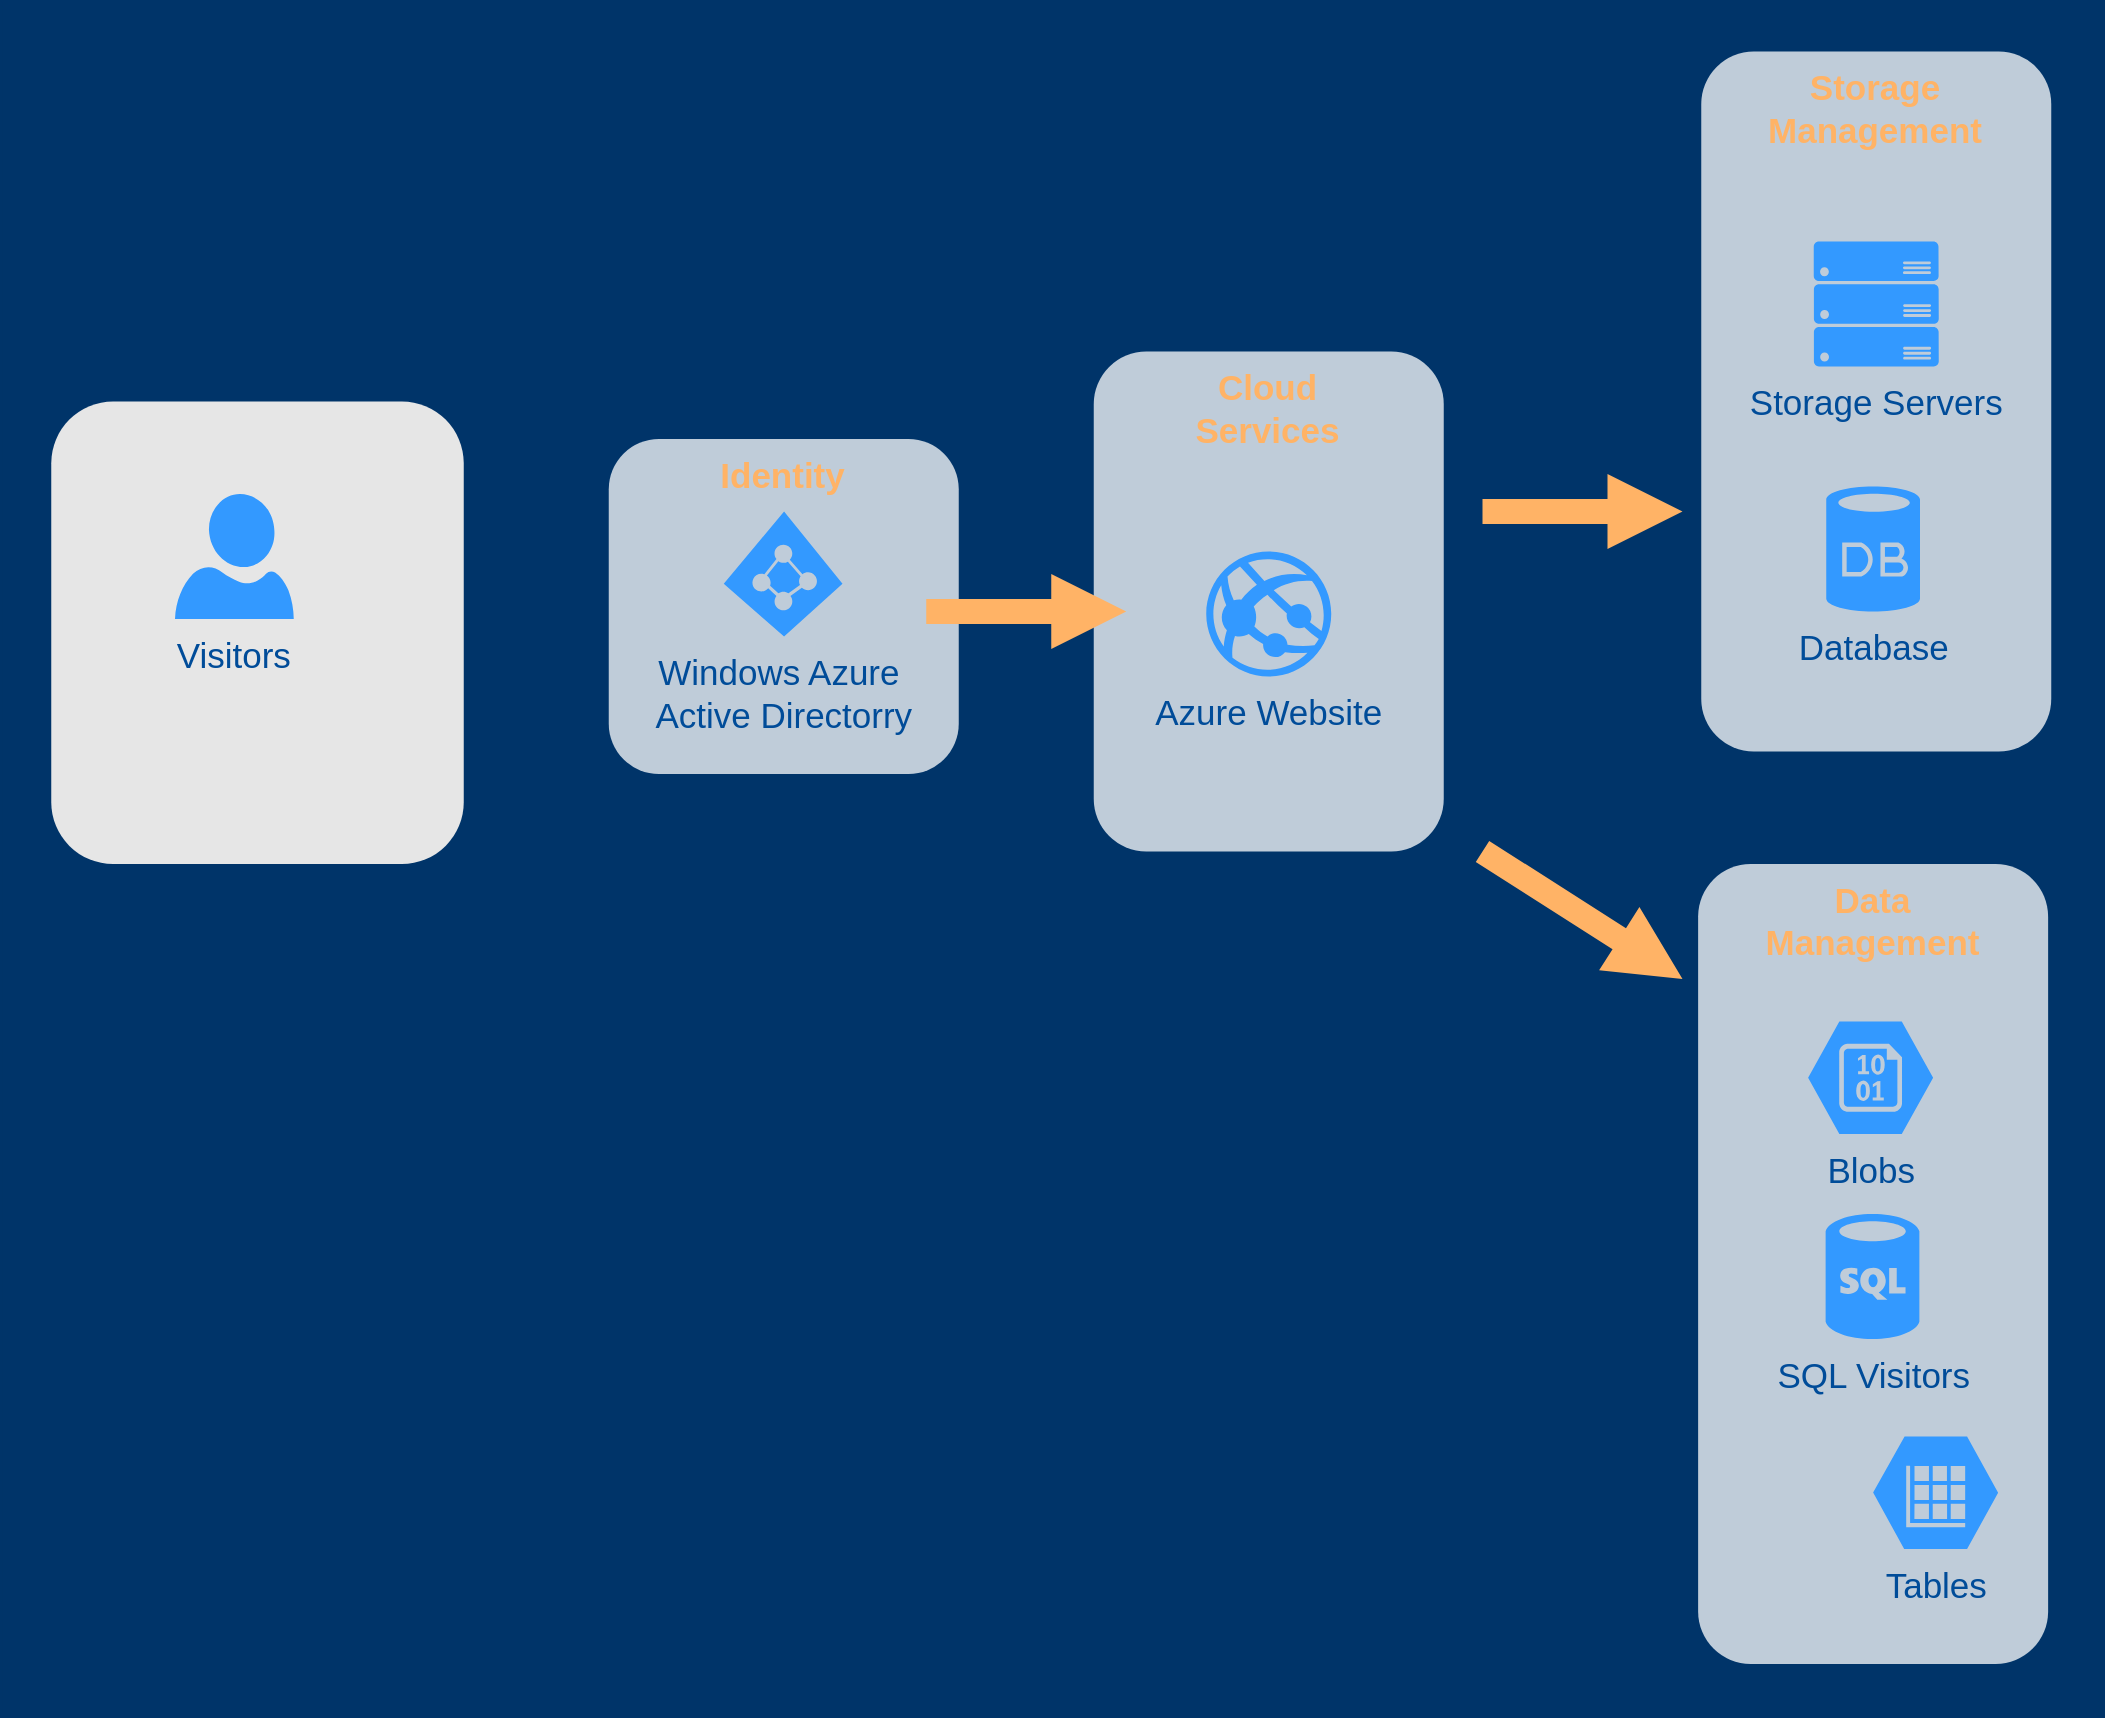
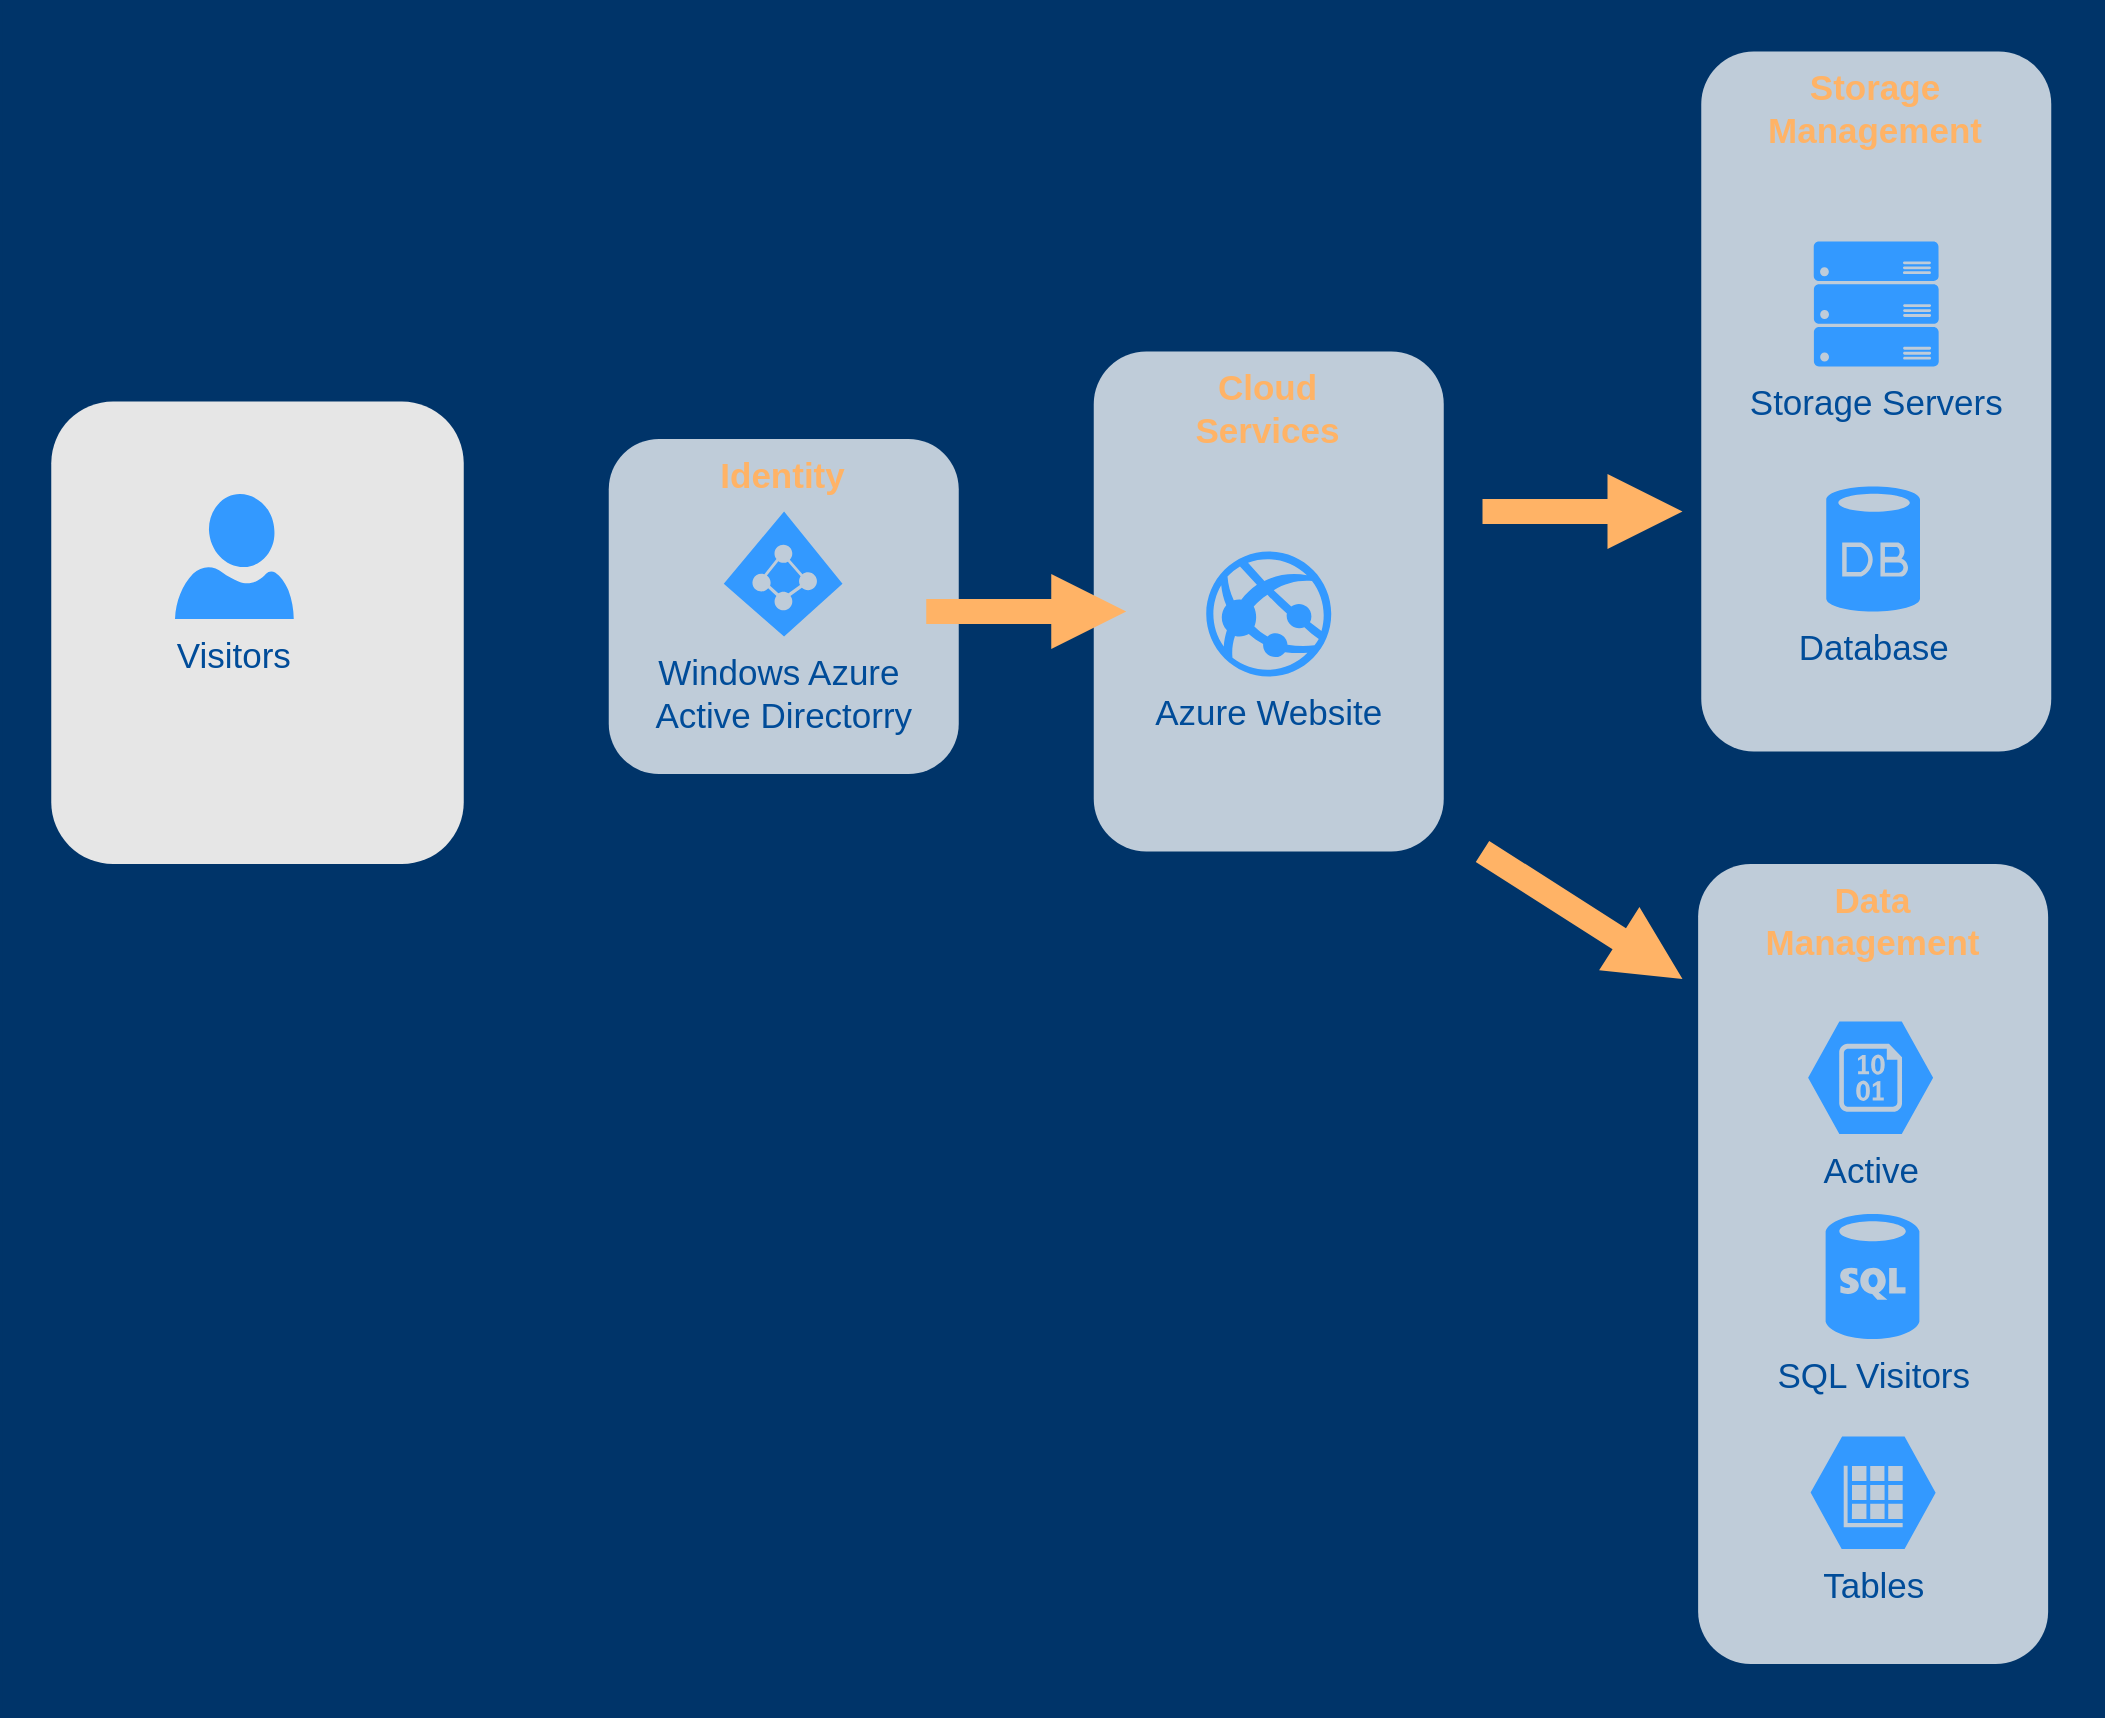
- <mxCell id="15" value="Blobs" style="verticalLabelPosition=bottom;html=1;verticalAlign=top;strokeColor=none;fillColor=#3399FF;shape=mxgraph.azure.storage_blob;dashed=1;fontFamily=Helvetica;fontSize=14;fontColor=#004C99" vertex="1" parent="1"><mxGeometry x="722.75" y="408" width="50" height="45" as="geometry" /></mxCell>
+ <mxCell id="15" value="Active" style="verticalLabelPosition=bottom;html=1;verticalAlign=top;strokeColor=none;fillColor=#3399FF;shape=mxgraph.azure.storage_blob;dashed=1;fontFamily=Helvetica;fontSize=14;fontColor=#004C99" vertex="1" parent="1"><mxGeometry x="722.75" y="408" width="50" height="45" as="geometry" /></mxCell>
- <mxCell id="14" value="Tables" style="verticalLabelPosition=bottom;html=1;verticalAlign=top;strokeColor=none;fillColor=#3399FF;shape=mxgraph.azure.storage_table;dashed=1;fontFamily=Helvetica;fontSize=14;fontColor=#004C99" vertex="1" parent="1"><mxGeometry x="748.75" y="574" width="50" height="45" as="geometry" /></mxCell>
+ <mxCell id="14" value="Tables" style="verticalLabelPosition=bottom;html=1;verticalAlign=top;strokeColor=none;fillColor=#3399FF;shape=mxgraph.azure.storage_table;dashed=1;fontFamily=Helvetica;fontSize=14;fontColor=#004C99" vertex="1" parent="1"><mxGeometry x="723.75" y="574" width="50" height="45" as="geometry" /></mxCell>
